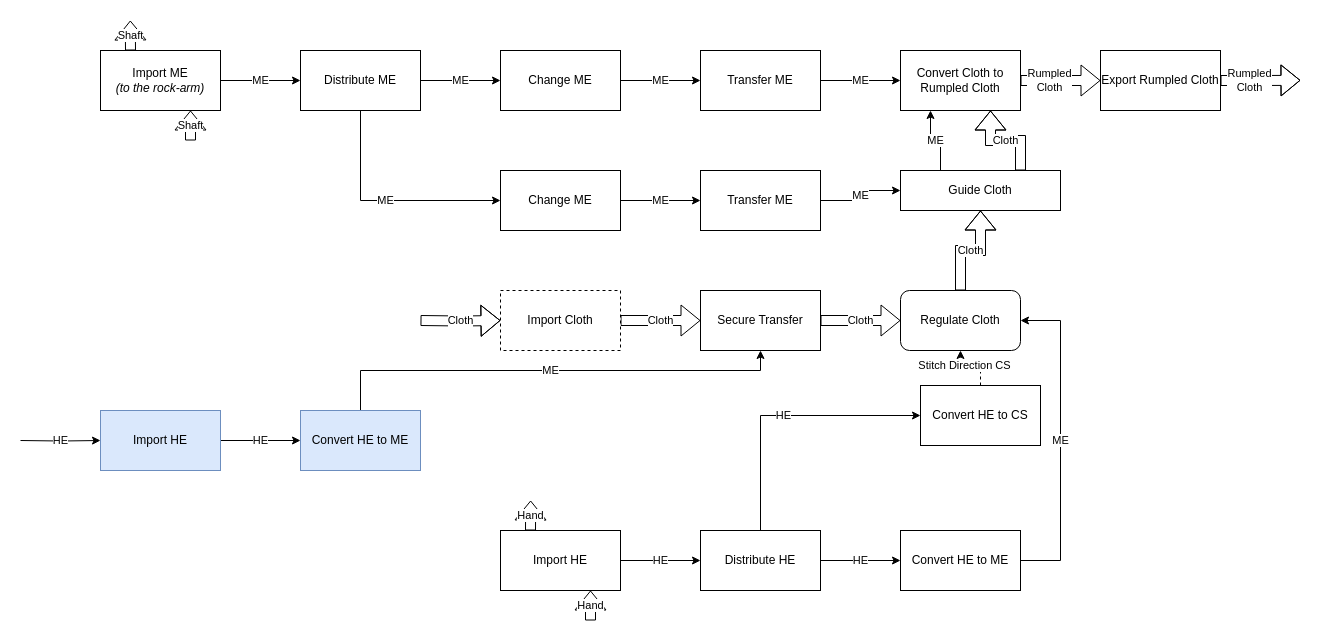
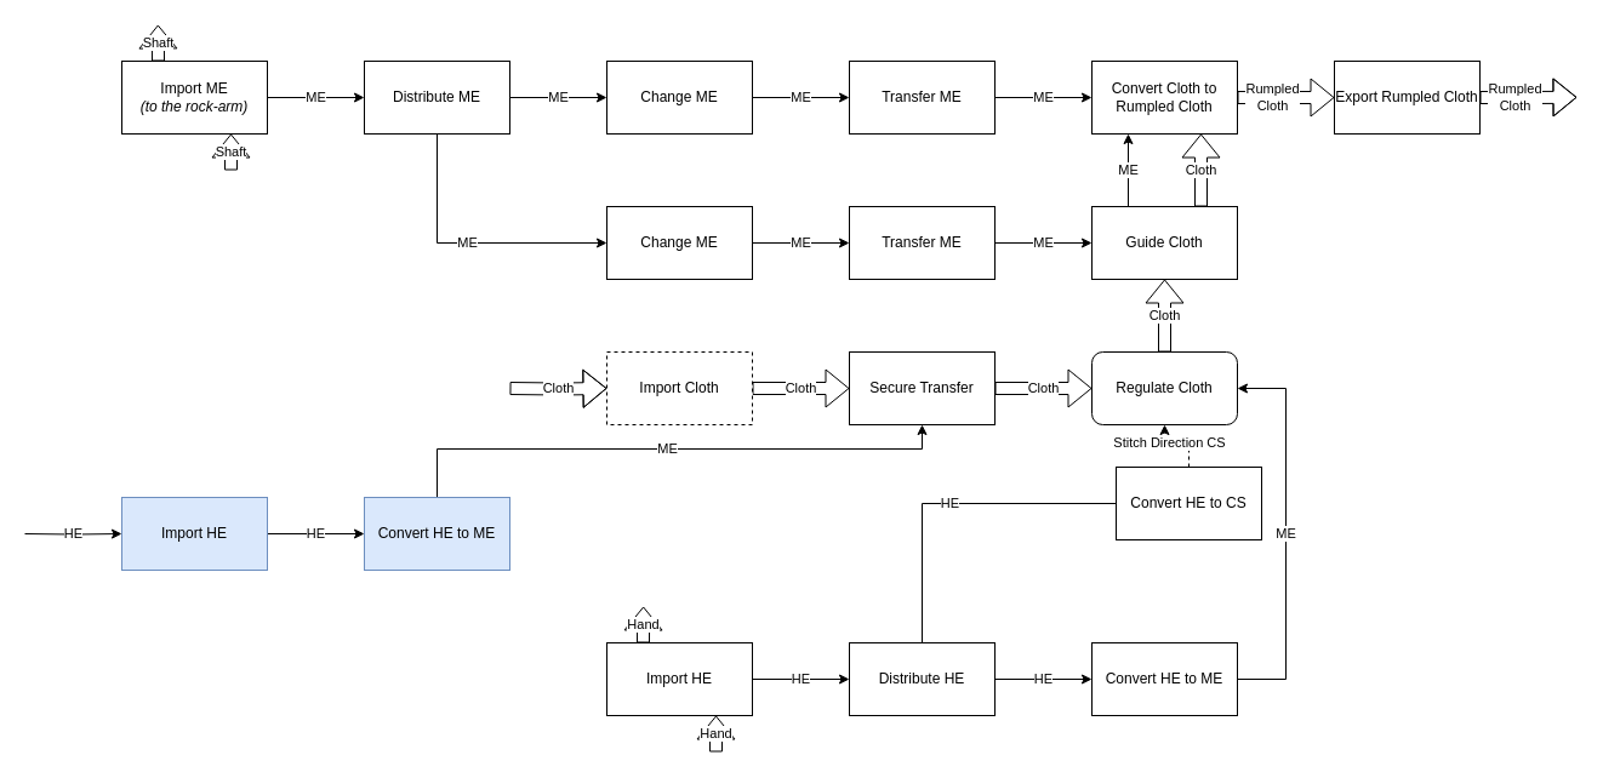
- <mxCell id="18" value="Guide Cloth" style="rounded=0;whiteSpace=wrap;html=1;" parent="1" vertex="1"><mxGeometry x="900" y="170" width="160" height="40" as="geometry" /></mxCell>
+ <mxCell id="18" value="Guide Cloth" style="rounded=0;whiteSpace=wrap;html=1;" parent="1" vertex="1"><mxGeometry x="900" y="170" width="120" height="60" as="geometry" /></mxCell>
- <mxCell id="39" value="HE" style="edgeStyle=orthogonalEdgeStyle;rounded=0;orthogonalLoop=1;jettySize=auto;html=1;exitX=0.5;exitY=0;exitDx=0;exitDy=0;entryX=0;entryY=0.5;entryDx=0;entryDy=0;" parent="1" source="40" target="44" edge="1"><mxGeometry relative="1" as="geometry"><mxPoint x="760" y="510" as="targetPoint" /></mxGeometry></mxCell>
+ <mxCell id="39" value="HE" style="edgeStyle=orthogonalEdgeStyle;rounded=0;orthogonalLoop=1;jettySize=auto;html=1;exitX=0.5;exitY=0;exitDx=0;exitDy=0;entryX=0;entryY=0.5;entryDx=0;entryDy=0;endArrow=none;" parent="1" source="40" target="44" edge="1"><mxGeometry relative="1" as="geometry"><mxPoint x="760" y="510" as="targetPoint" /></mxGeometry></mxCell>
